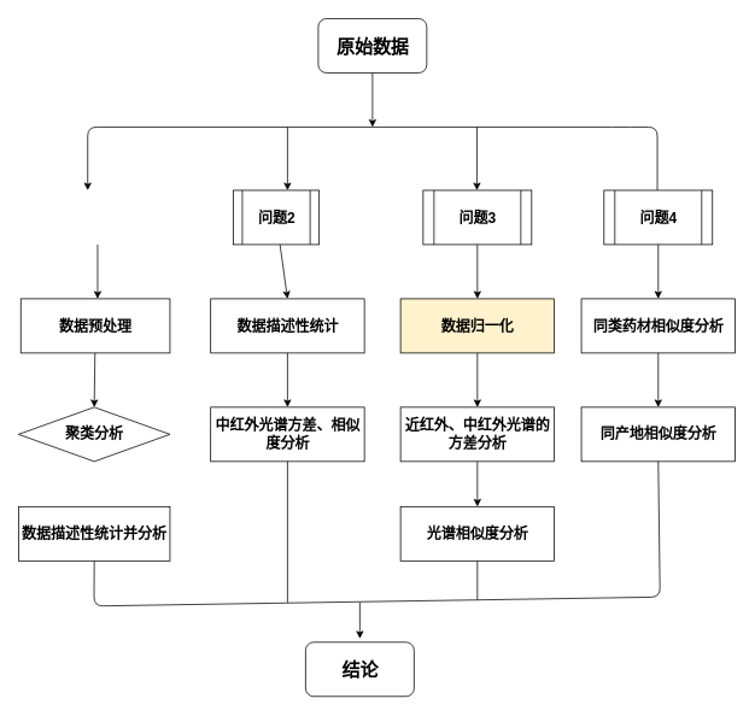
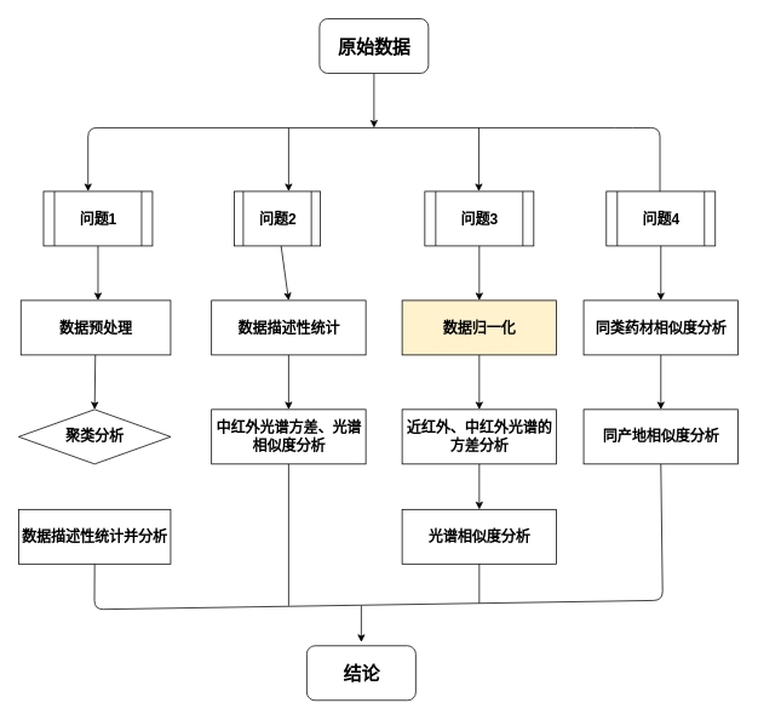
+ <mxCell id="10" value="问题1" style="shape=process;whiteSpace=wrap;html=1;backgroundOutline=1;strokeWidth=1;fontSize=16;fontStyle=1" parent="2" vertex="1"><mxGeometry x="27.5" y="190" width="120" height="60" as="geometry" /></mxCell>
- <mxCell id="17" value="中红外光谱方差、相似度分析" style="rounded=0;whiteSpace=wrap;html=1;fontSize=16;fontStyle=1" parent="2" vertex="1"><mxGeometry x="212.5" y="430" width="170" height="60" as="geometry" /></mxCell>
+ <mxCell id="17" value="中红外光谱方差、光谱相似度分析" style="rounded=0;whiteSpace=wrap;html=1;fontSize=16;fontStyle=1" parent="2" vertex="1"><mxGeometry x="212.5" y="430" width="170" height="60" as="geometry" /></mxCell>
